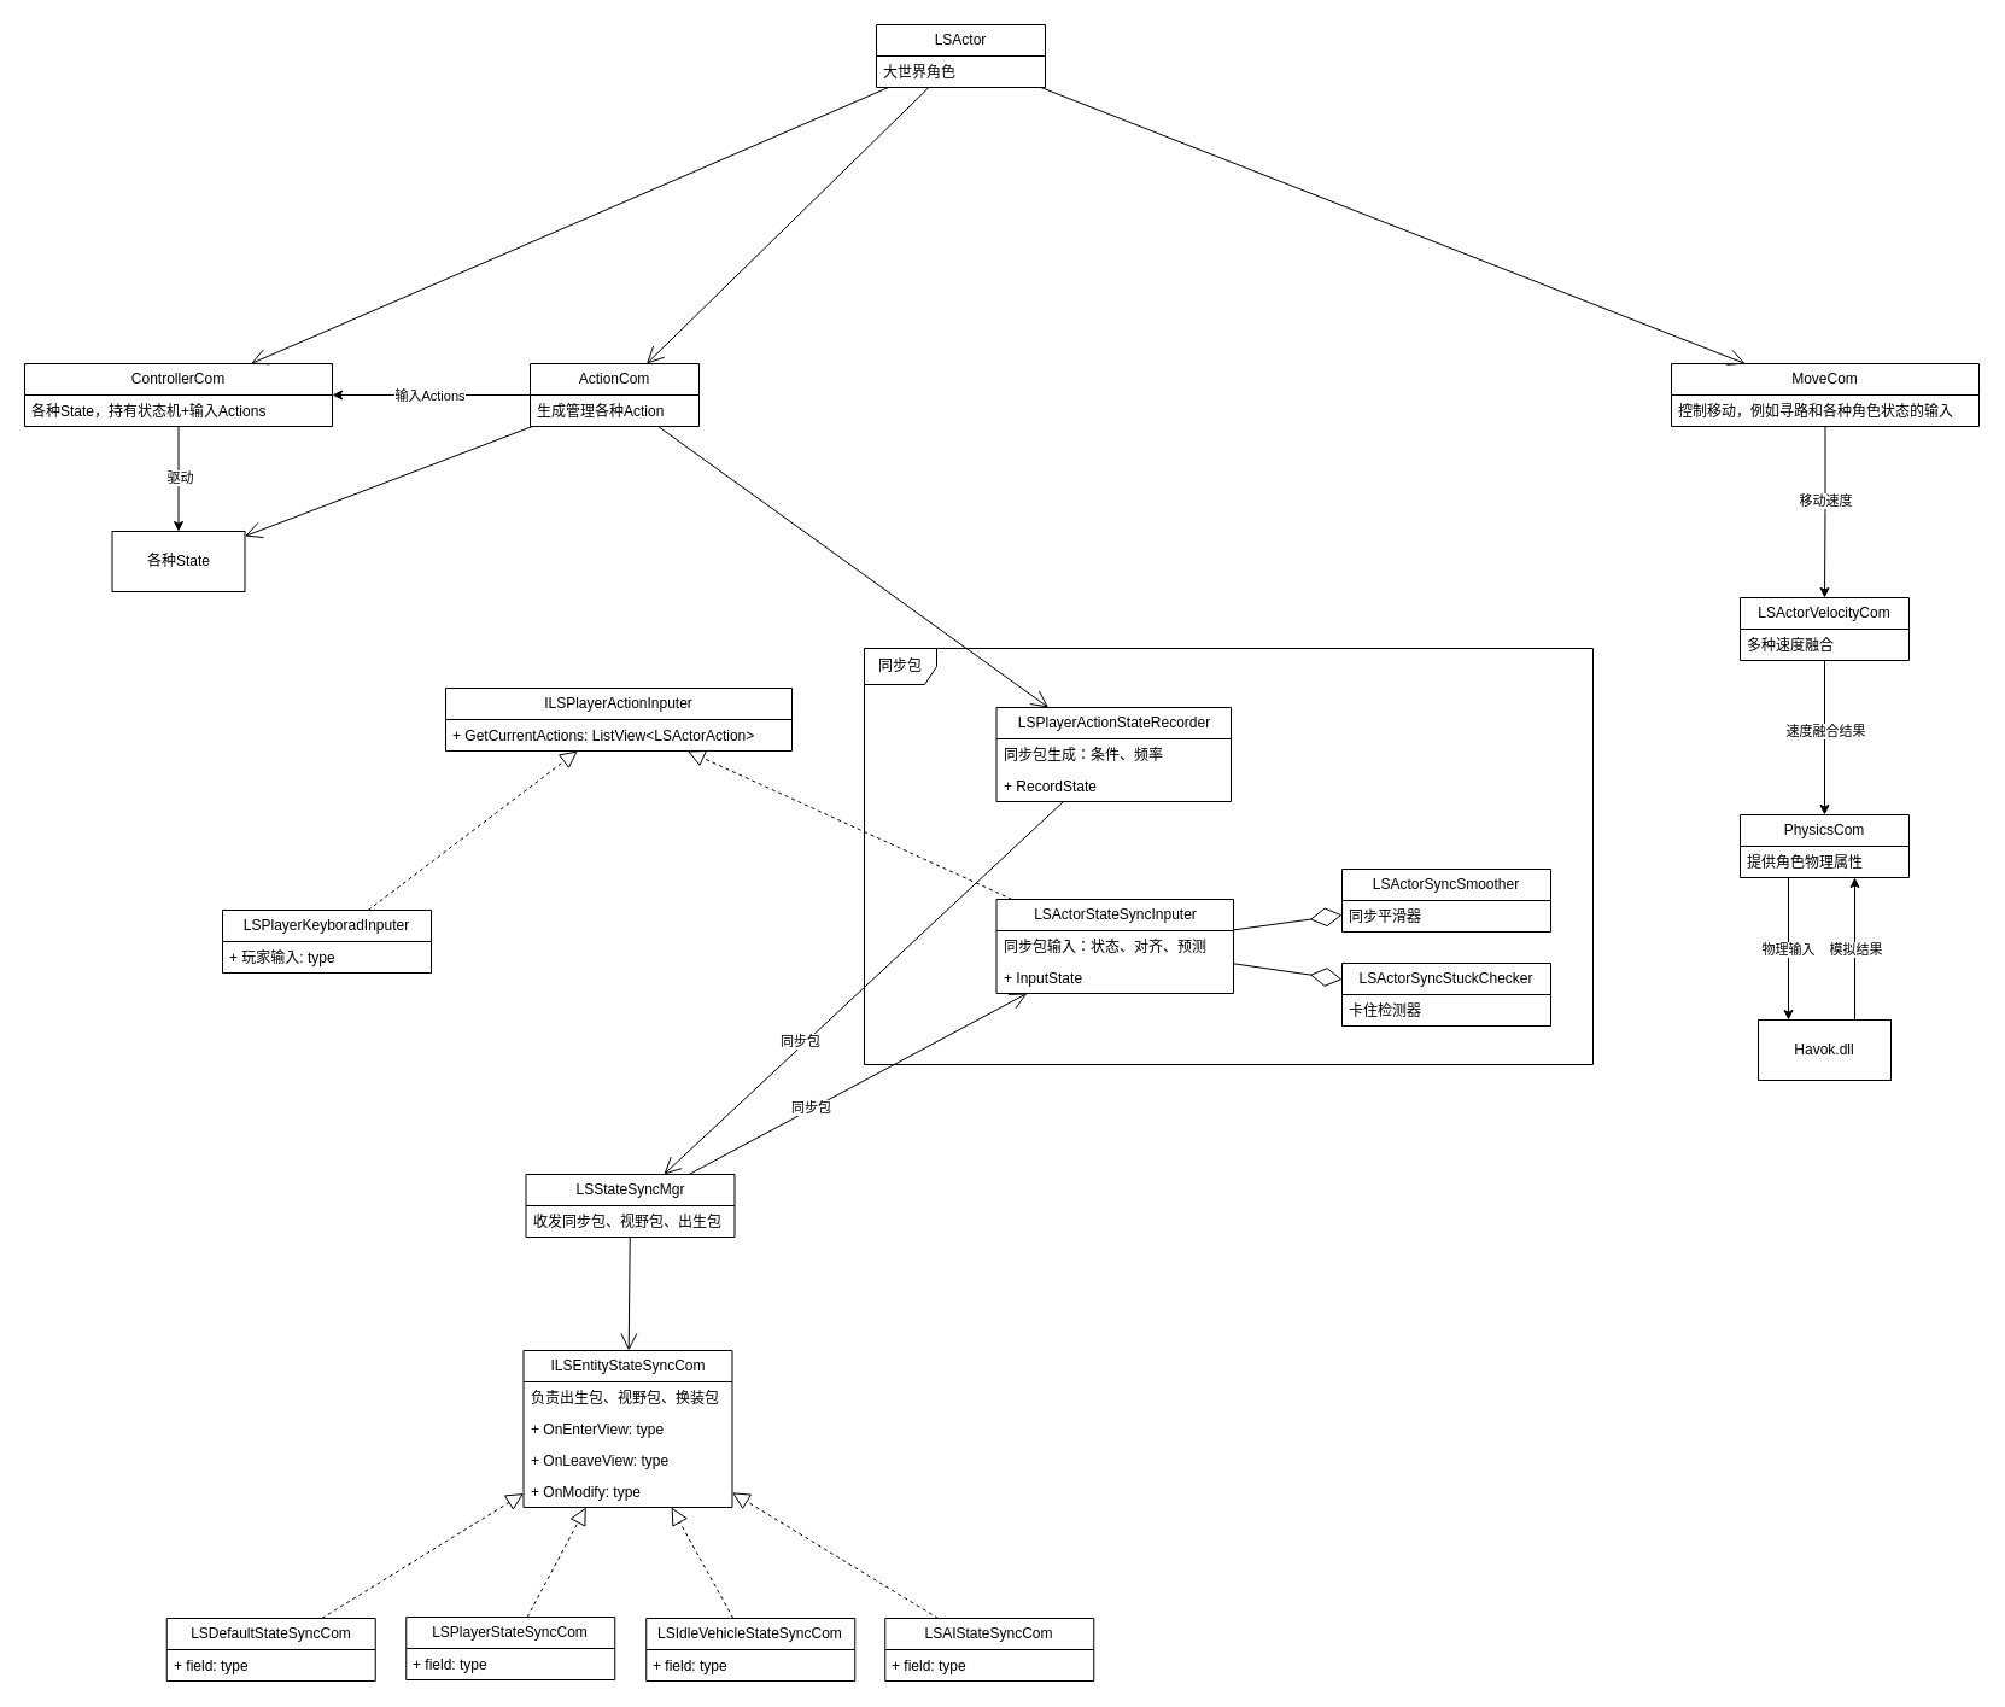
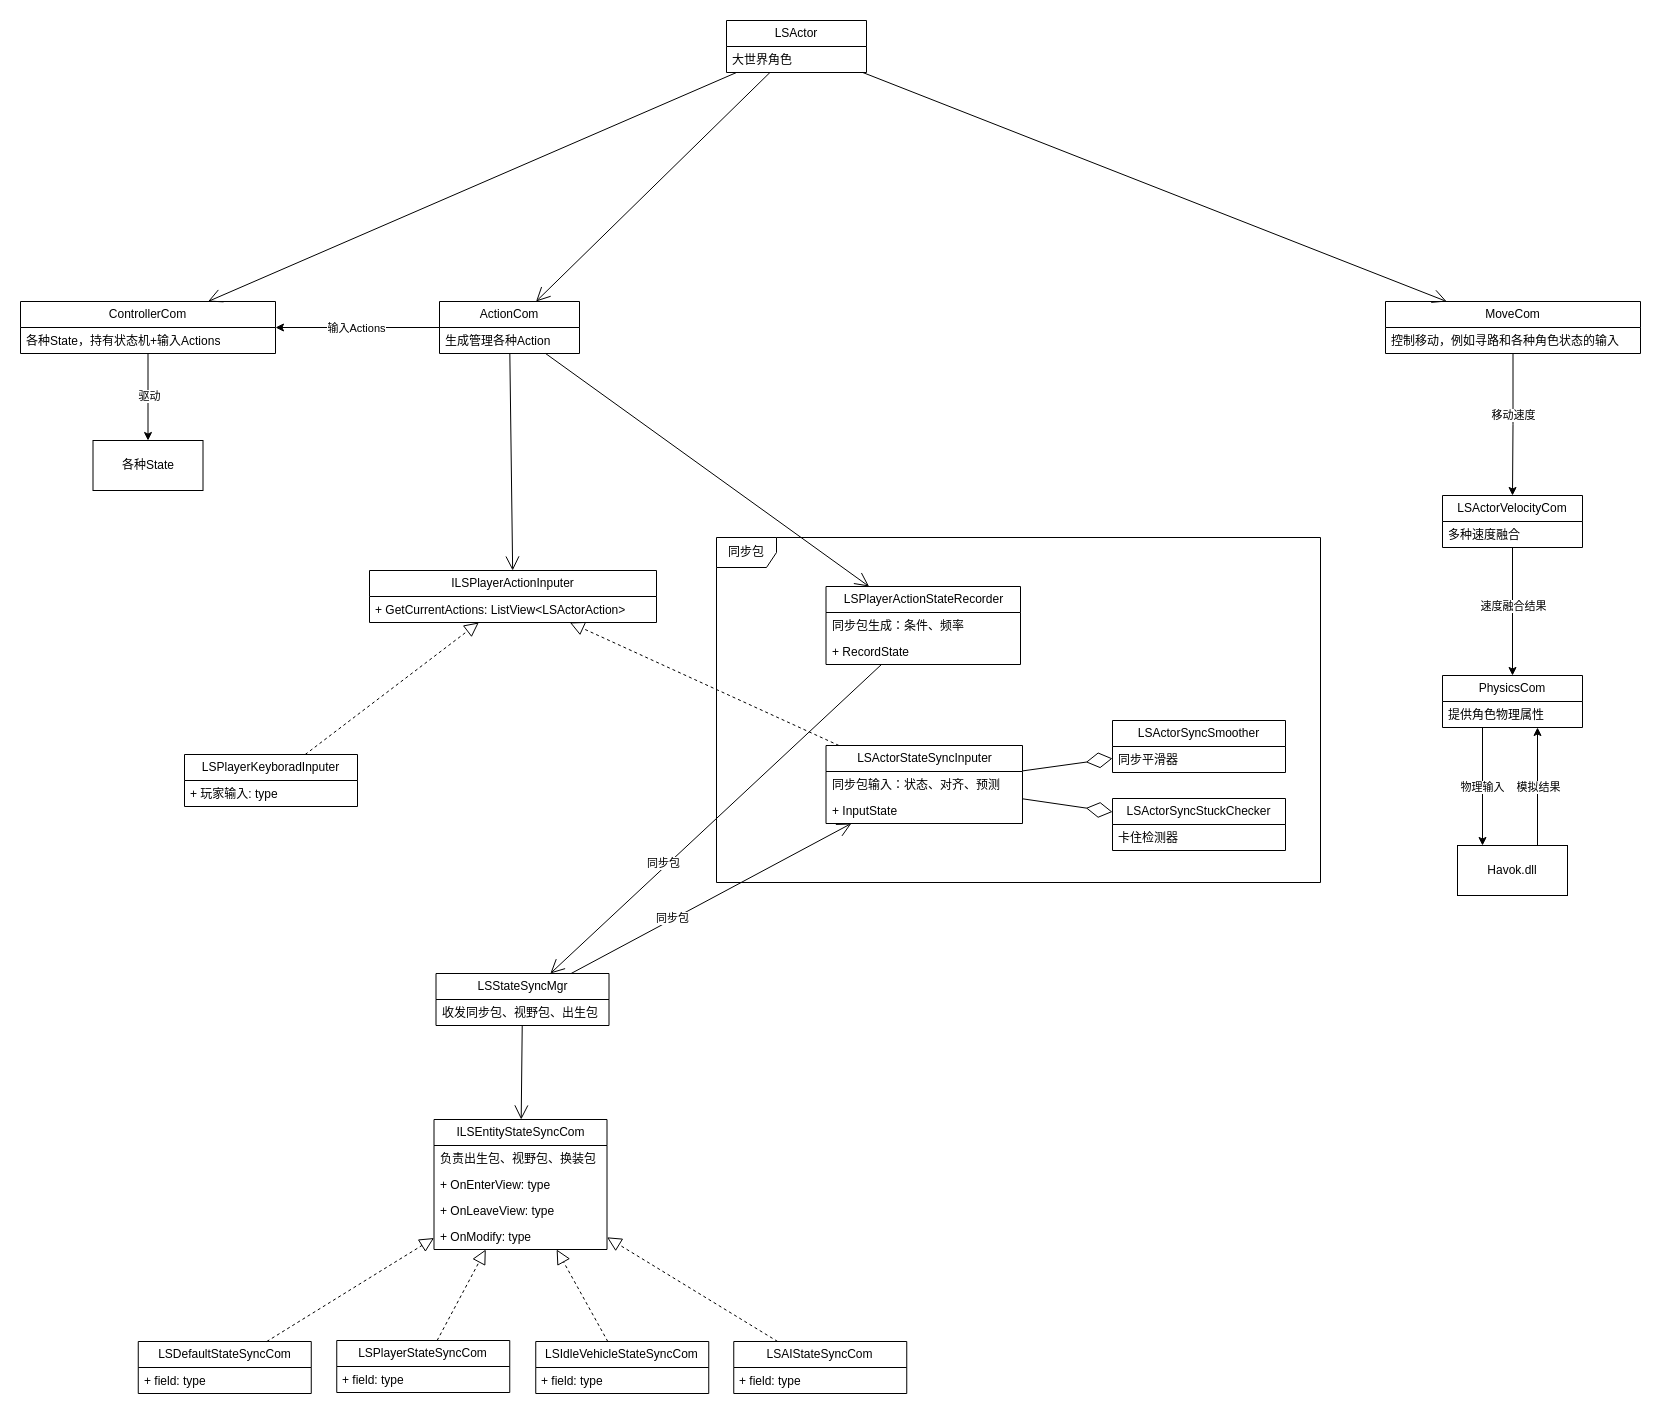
- <mxCell id="14" value="" style="endArrow=open;endFill=1;endSize=12;html=1;rounded=0;" edge="1" parent="1" source="6" target="35"><mxGeometry width="160" relative="1" as="geometry"><mxPoint x="489" y="325" as="sourcePoint" /><mxPoint x="649" y="325" as="targetPoint" /></mxGeometry></mxCell>
+ <mxCell id="14" value="" style="endArrow=open;endFill=1;endSize=12;html=1;rounded=0;" edge="1" parent="1" source="6" target="8"><mxGeometry width="160" relative="1" as="geometry"><mxPoint x="489" y="325" as="sourcePoint" /><mxPoint x="649" y="325" as="targetPoint" /></mxGeometry></mxCell>
